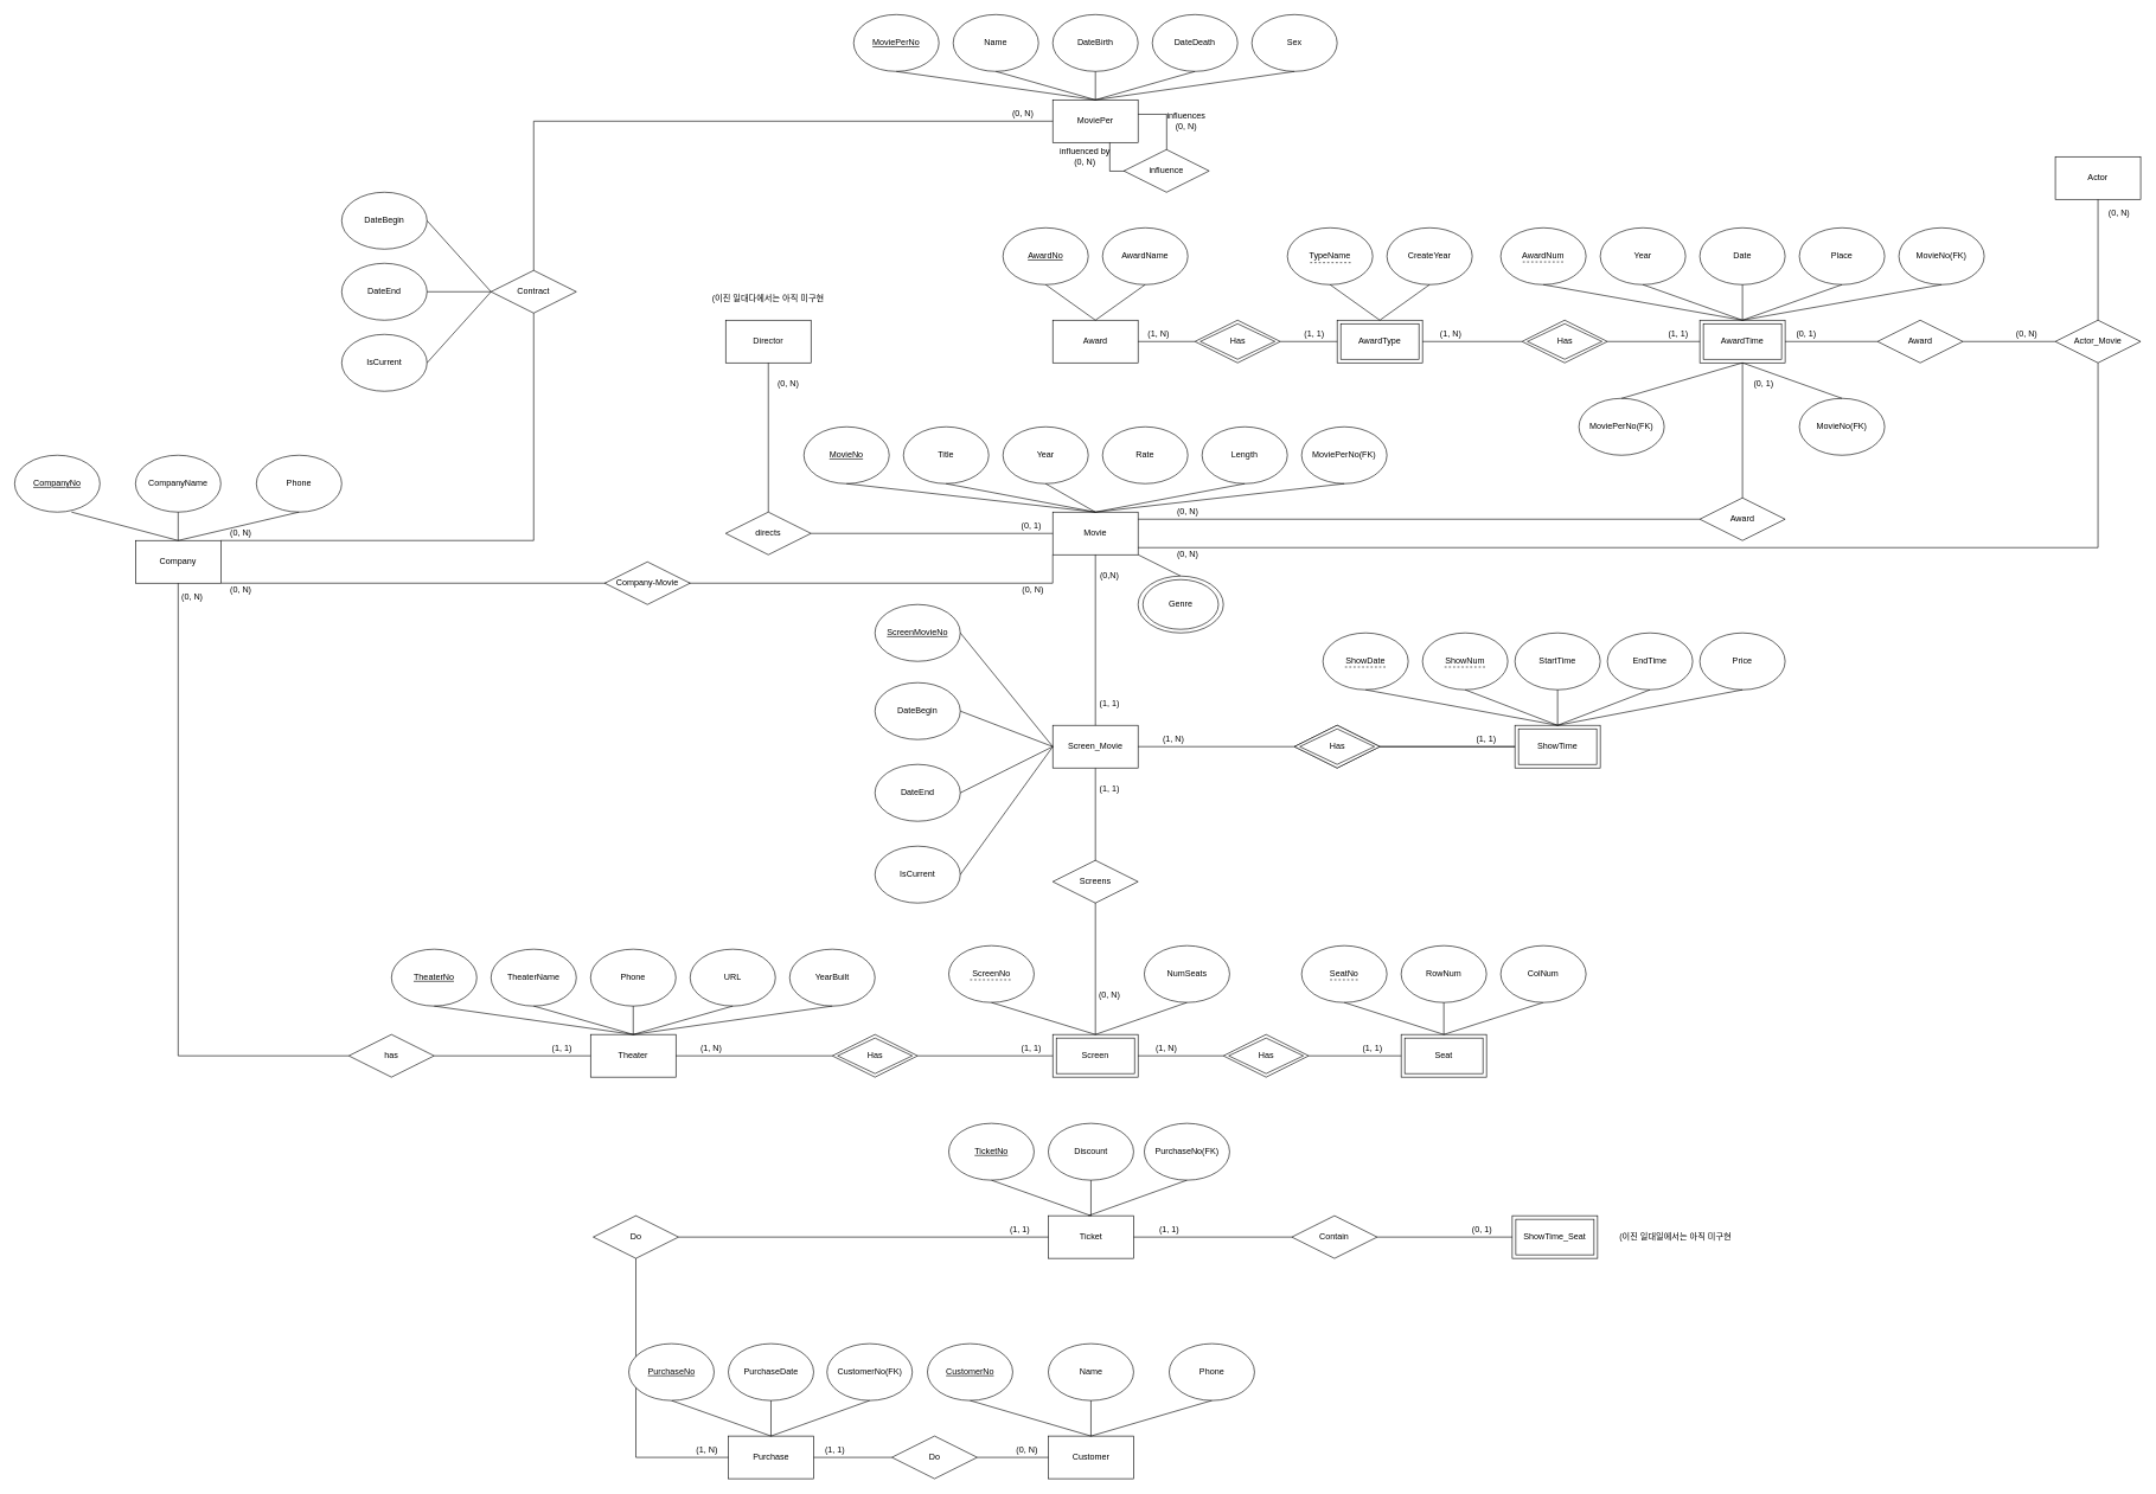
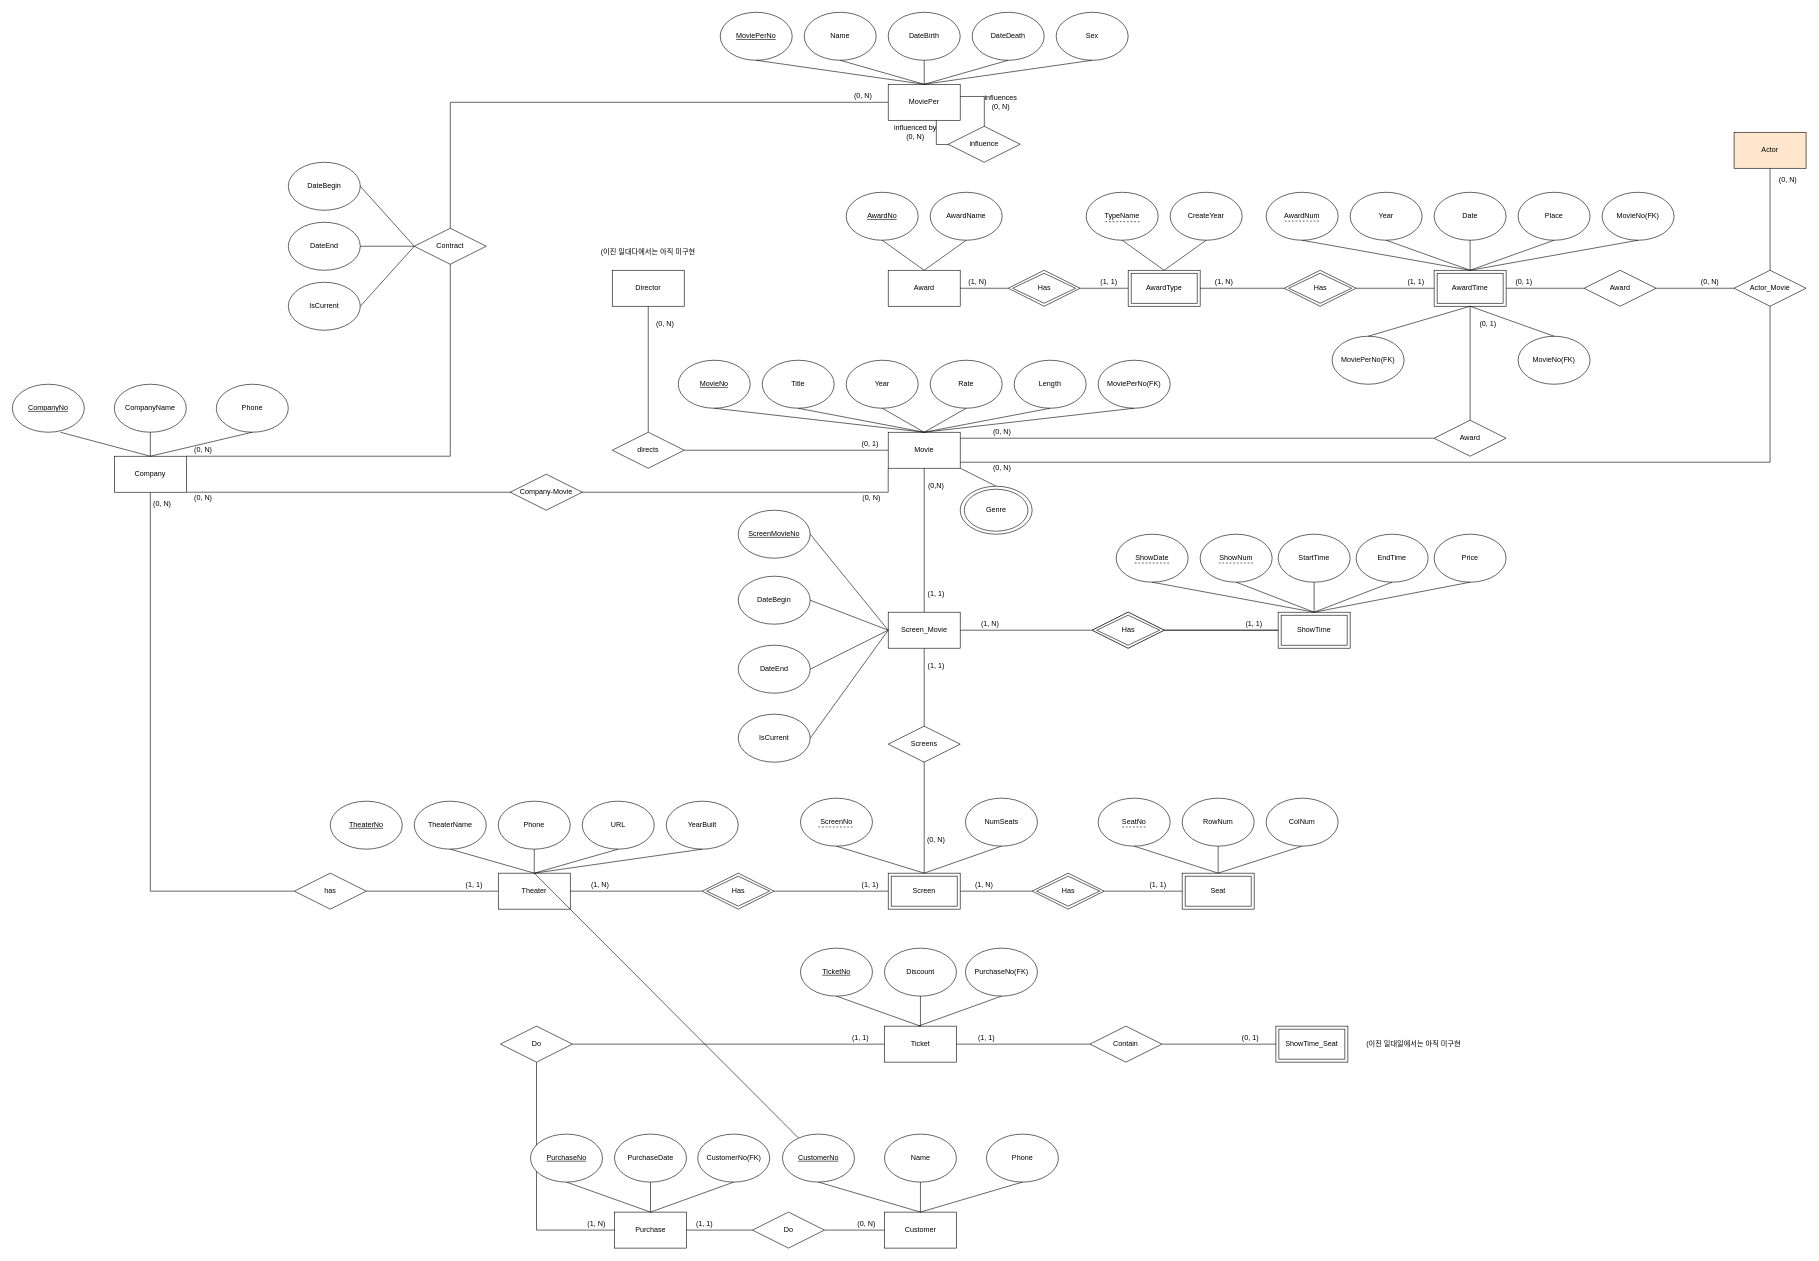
- <mxCell id="234" value="Actor" style="rounded=0;whiteSpace=wrap;html=1;shadow=0;glass=0;sketch=0;" parent="1" vertex="1"><mxGeometry x="2890" y="220" width="120" height="60" as="geometry" /></mxCell>
+ <mxCell id="234" value="Actor" style="rounded=0;whiteSpace=wrap;html=1;shadow=0;glass=0;sketch=0;fillColor=#ffe6cc;" parent="1" vertex="1"><mxGeometry x="2890" y="220" width="120" height="60" as="geometry" /></mxCell>
+ <mxCell id="36" value="" style="endArrow=none;html=1;entryX=0.5;entryY=1;entryDx=0;entryDy=0;exitX=0.5;exitY=0;exitDx=0;exitDy=0;" parent="1" source="30" target="35" edge="1"><mxGeometry width="50" height="50" relative="1" as="geometry"><mxPoint x="1480" y="720" as="sourcePoint" /><mxPoint x="1710" y="720" as="targetPoint" /></mxGeometry></mxCell>
- <mxCell id="45" value="" style="endArrow=none;html=1;entryX=0.5;entryY=1;entryDx=0;entryDy=0;exitX=0.5;exitY=0;exitDx=0;exitDy=0;" parent="1" source="41" target="42" edge="1"><mxGeometry width="50" height="50" relative="1" as="geometry"><mxPoint x="870" y="1505" as="sourcePoint" /><mxPoint x="920" y="1455" as="targetPoint" /></mxGeometry></mxCell>
+ <mxCell id="45" value="" style="endArrow=none;html=1;exitX=0.5;exitY=0;exitDx=0;exitDy=0;" parent="1" source="41" target="76" edge="1"><mxGeometry width="50" height="50" relative="1" as="geometry"><mxPoint x="870" y="1505" as="sourcePoint" /><mxPoint x="920" y="1455" as="targetPoint" /></mxGeometry></mxCell>
